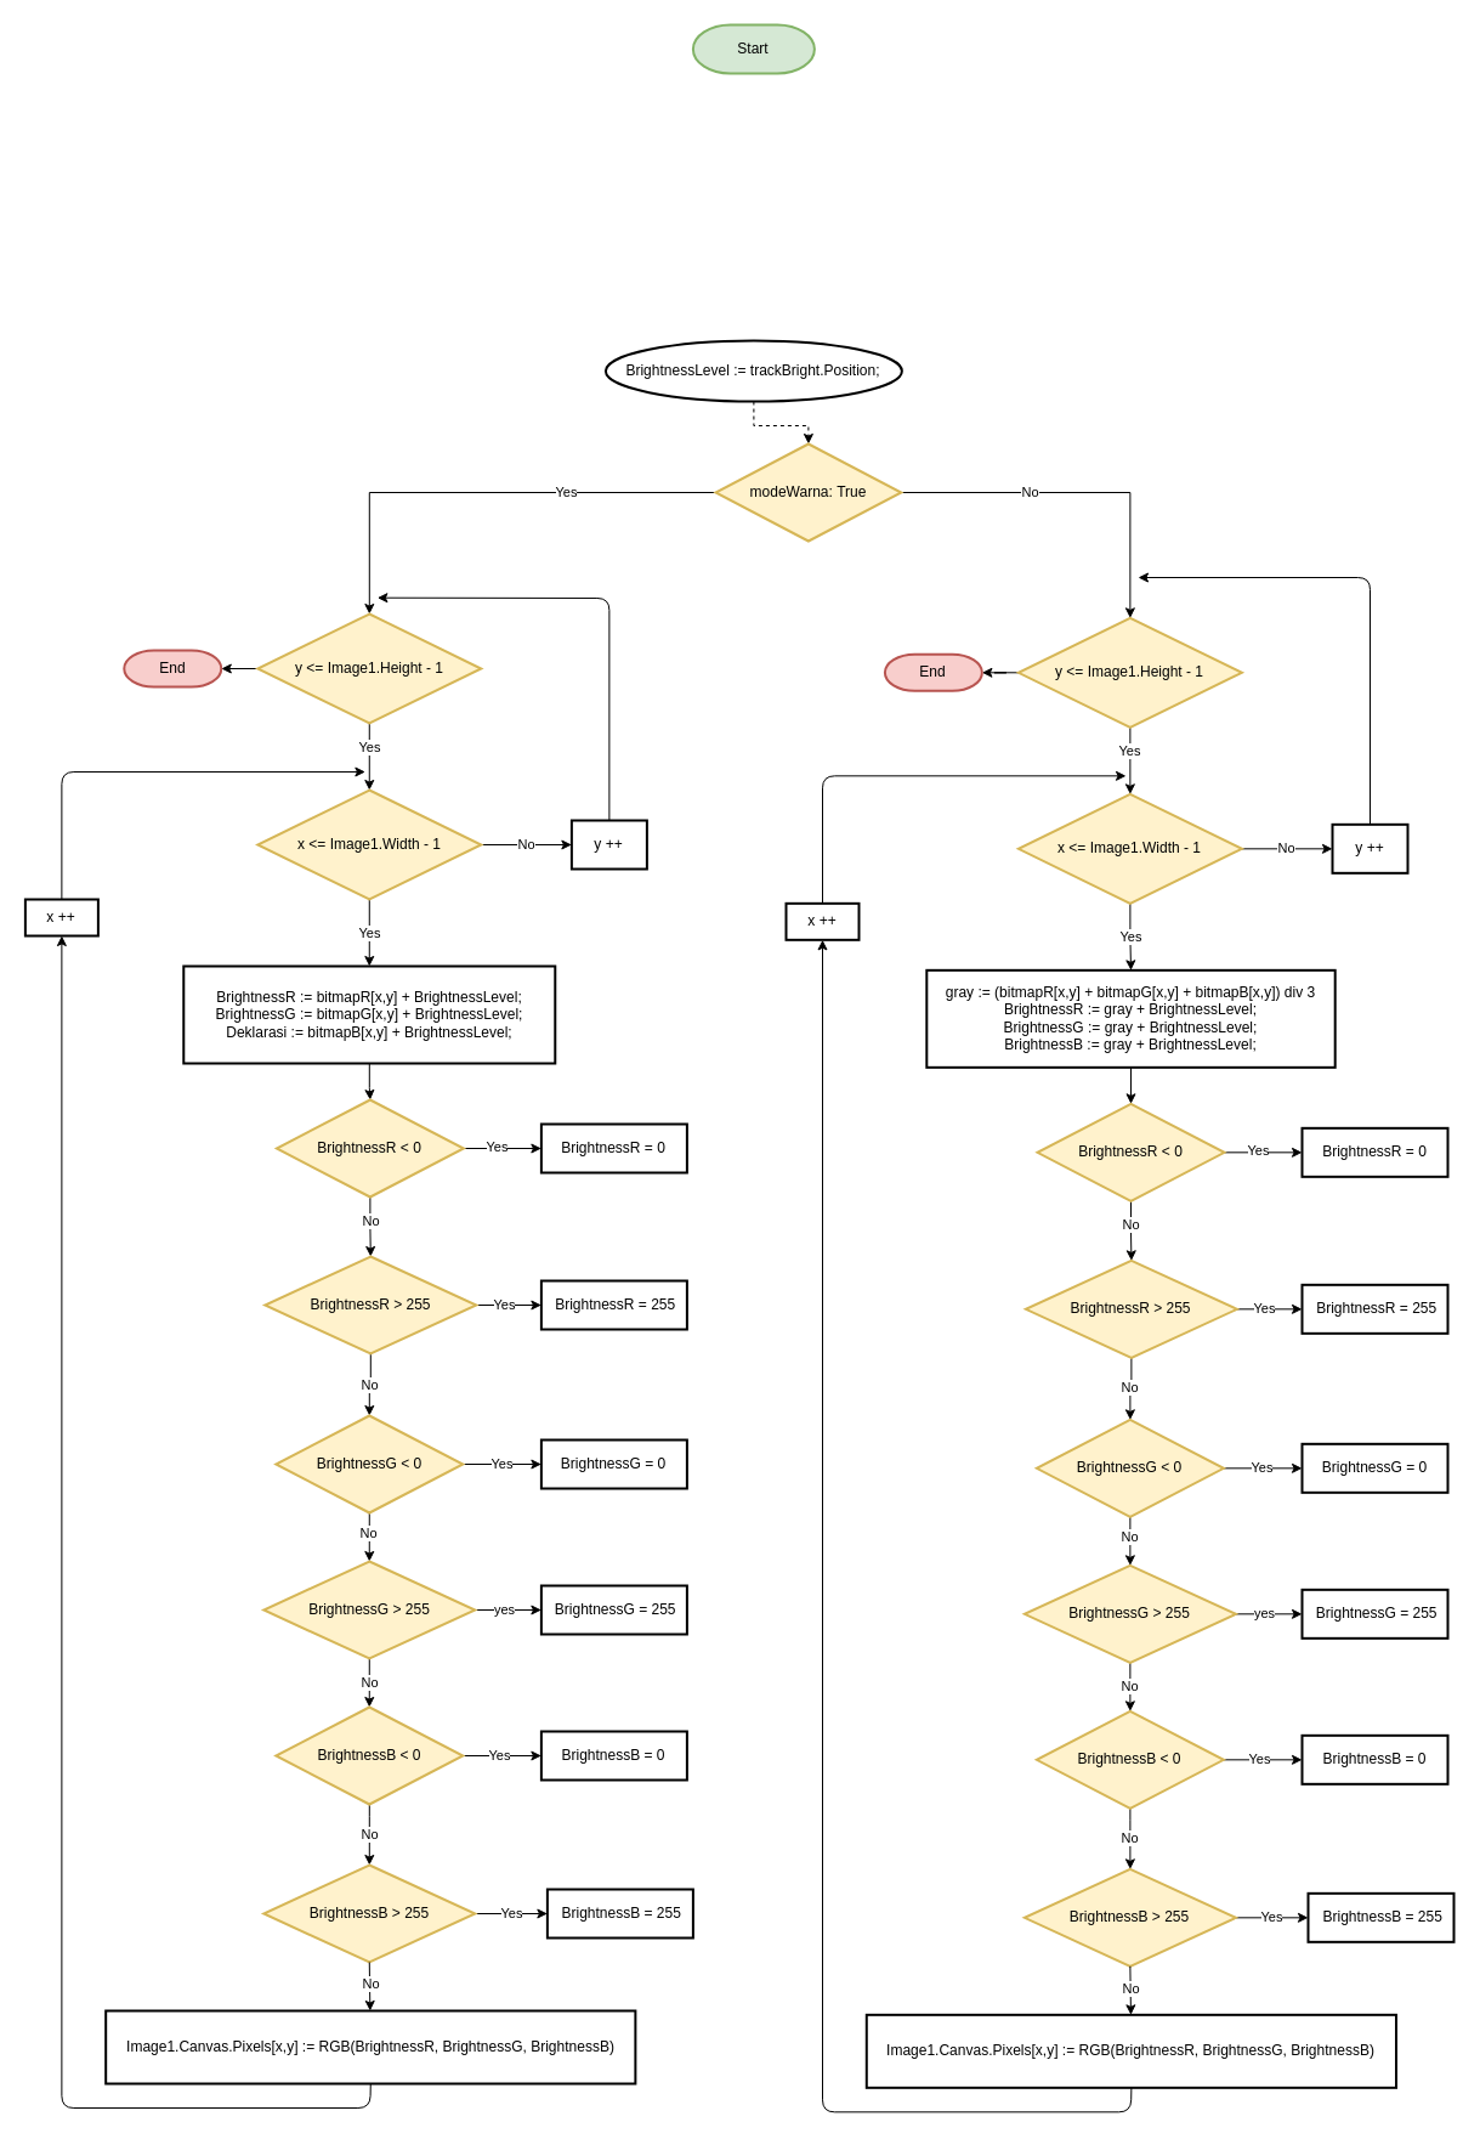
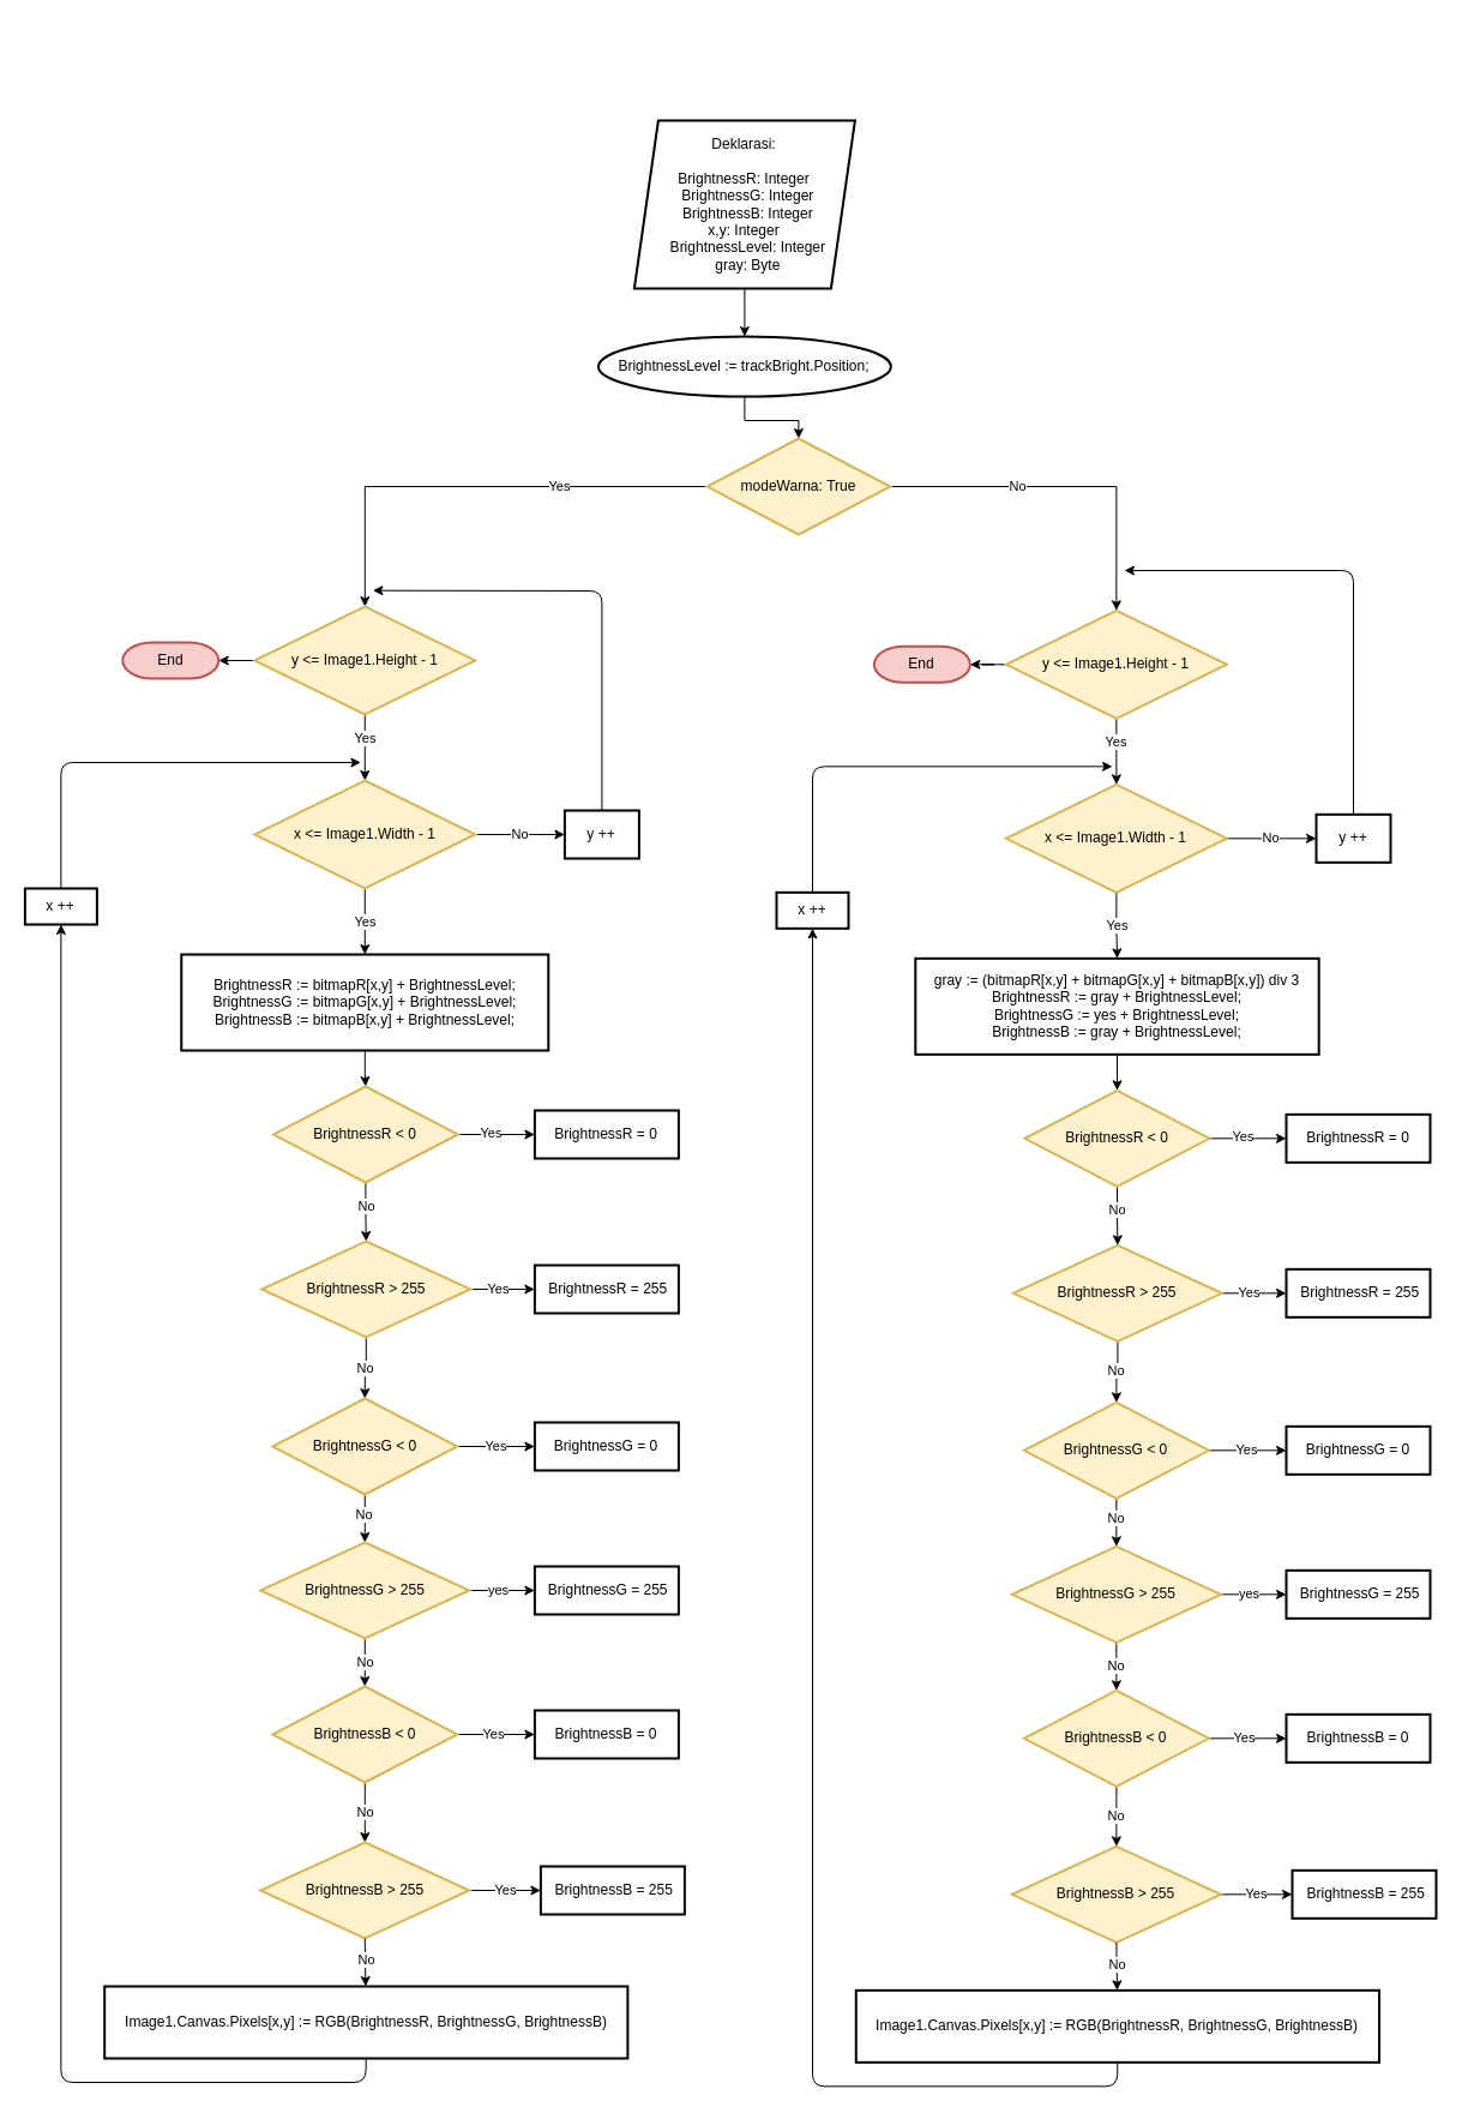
- <mxCell id="2" value="Start" style="strokeWidth=2;html=1;shape=mxgraph.flowchart.terminator;whiteSpace=wrap;fillColor=#d5e8d4;strokeColor=#82b366;" parent="1" vertex="1"><mxGeometry x="570.39" y="20" width="100" height="40" as="geometry" /></mxCell>
+ <mxCell id="4" value="&lt;div&gt;Deklarasi:&lt;/div&gt;&lt;div&gt;&lt;br&gt;&lt;/div&gt;&lt;div&gt;BrightnessR: Integer&lt;/div&gt;&lt;div&gt;&amp;nbsp; BrightnessG: Integer&lt;/div&gt;&lt;div&gt;&amp;nbsp; BrightnessB: Integer&lt;/div&gt;&lt;div&gt;&lt;div&gt;x,y: Integer&lt;/div&gt;&lt;div&gt;&amp;nbsp; BrightnessLevel: Integer&lt;/div&gt;&lt;div&gt;&amp;nbsp; gray: Byte&lt;/div&gt;&lt;/div&gt;" style="shape=parallelogram;perimeter=parallelogramPerimeter;whiteSpace=wrap;html=1;fixedSize=1;strokeWidth=2;" parent="1" vertex="1"><mxGeometry x="528.39" y="100" width="184" height="140" as="geometry" /></mxCell>
+ <mxCell id="3" value="" style="edgeStyle=orthogonalEdgeStyle;rounded=0;orthogonalLoop=1;jettySize=auto;html=1;" parent="1" source="4" target="6" edge="1"><mxGeometry relative="1" as="geometry" /></mxCell>
- <mxCell id="5" value="" style="edgeStyle=orthogonalEdgeStyle;rounded=0;orthogonalLoop=1;jettySize=auto;html=1;dashed=1;" parent="1" source="6" target="9" edge="1"><mxGeometry relative="1" as="geometry" /></mxCell>
+ <mxCell id="5" value="" style="edgeStyle=orthogonalEdgeStyle;rounded=0;orthogonalLoop=1;jettySize=auto;html=1;" parent="1" source="6" target="9" edge="1"><mxGeometry relative="1" as="geometry" /></mxCell>
- <mxCell id="17" value="&lt;div&gt;BrightnessR := bitmapR[x,y] + BrightnessLevel;&lt;/div&gt;&lt;div&gt;BrightnessG := bitmapG[x,y] + BrightnessLevel;&lt;/div&gt;&lt;div&gt;Deklarasi := bitmapB[x,y] + BrightnessLevel;&lt;/div&gt;" style="whiteSpace=wrap;html=1;strokeWidth=2;" vertex="1" parent="1"><mxGeometry x="150.78" y="795" width="306" height="80" as="geometry" /></mxCell>
+ <mxCell id="17" value="&lt;div&gt;BrightnessR := bitmapR[x,y] + BrightnessLevel;&lt;/div&gt;&lt;div&gt;BrightnessG := bitmapG[x,y] + BrightnessLevel;&lt;/div&gt;&lt;div&gt;BrightnessB := bitmapB[x,y] + BrightnessLevel;&lt;/div&gt;" style="whiteSpace=wrap;html=1;strokeWidth=2;" vertex="1" parent="1"><mxGeometry x="150.78" y="795" width="306" height="80" as="geometry" /></mxCell>
- <mxCell id="59" value="&lt;div&gt;gray := (bitmapR[x,y] + bitmapG[x,y] + bitmapB[x,y]) div 3&lt;br&gt;&lt;/div&gt;&lt;div&gt;BrightnessR := gray + BrightnessLevel;&lt;/div&gt;&lt;div&gt;BrightnessG := gray + BrightnessLevel;&lt;/div&gt;&lt;div&gt;BrightnessB := gray + BrightnessLevel;&lt;/div&gt;" style="whiteSpace=wrap;html=1;strokeWidth=2;" vertex="1" parent="1"><mxGeometry x="762.81" y="798.33" width="336.39" height="80" as="geometry" /></mxCell>
+ <mxCell id="59" value="&lt;div&gt;gray := (bitmapR[x,y] + bitmapG[x,y] + bitmapB[x,y]) div 3&lt;br&gt;&lt;/div&gt;&lt;div&gt;BrightnessR := gray + BrightnessLevel;&lt;/div&gt;&lt;div&gt;BrightnessG := yes + BrightnessLevel;&lt;/div&gt;&lt;div&gt;BrightnessB := gray + BrightnessLevel;&lt;/div&gt;" style="whiteSpace=wrap;html=1;strokeWidth=2;" vertex="1" parent="1"><mxGeometry x="762.81" y="798.33" width="336.39" height="80" as="geometry" /></mxCell>
